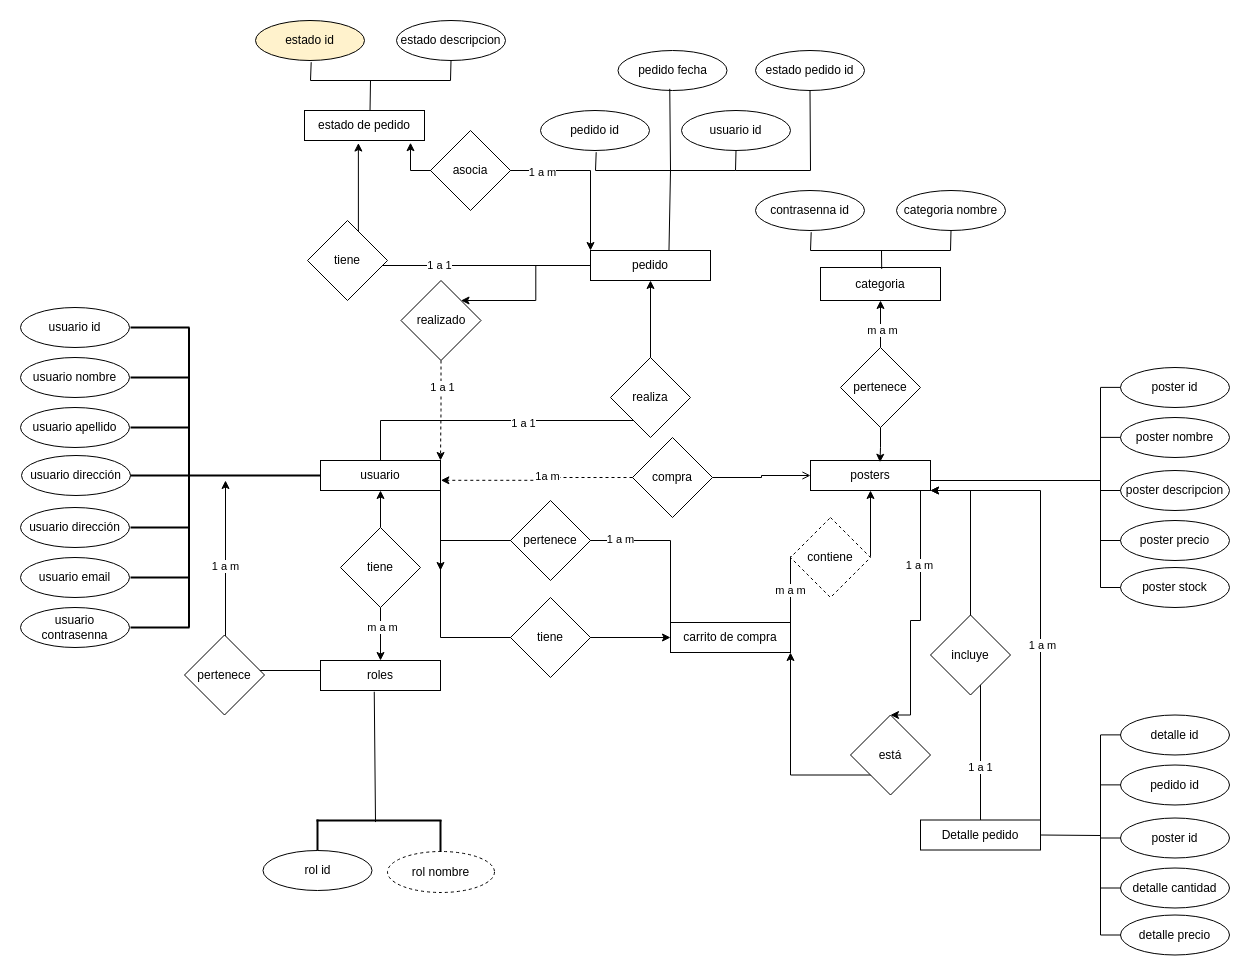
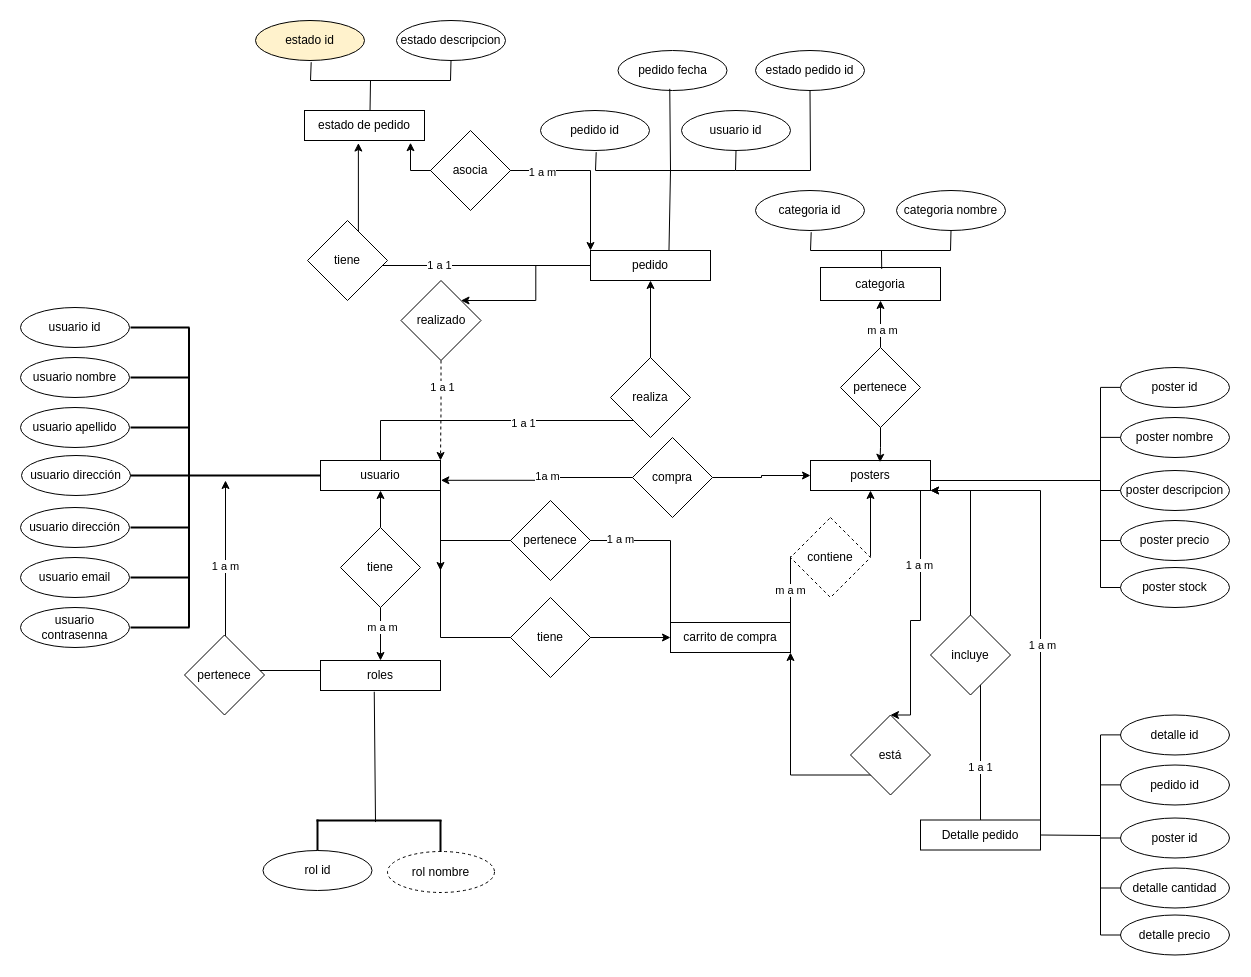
- <mxCell id="54" value="contrasenna id" style="ellipse;whiteSpace=wrap;html=1;" vertex="1" parent="1"><mxGeometry x="755" y="190" width="109" height="40" as="geometry" /></mxCell>
+ <mxCell id="54" value="categoria id" style="ellipse;whiteSpace=wrap;html=1;" vertex="1" parent="1"><mxGeometry x="755" y="190" width="109" height="40" as="geometry" /></mxCell>
- <mxCell id="9" style="edgeStyle=orthogonalEdgeStyle;rounded=0;orthogonalLoop=1;jettySize=auto;html=1;entryX=0;entryY=0.5;entryDx=0;entryDy=0;endArrow=open;" edge="1" parent="1" source="10" target="36"><mxGeometry relative="1" as="geometry" /></mxCell>
+ <mxCell id="9" style="edgeStyle=orthogonalEdgeStyle;rounded=0;orthogonalLoop=1;jettySize=auto;html=1;entryX=0;entryY=0.5;entryDx=0;entryDy=0;" edge="1" parent="1" source="10" target="36"><mxGeometry relative="1" as="geometry" /></mxCell>
- <mxCell id="11" style="edgeStyle=orthogonalEdgeStyle;rounded=0;orthogonalLoop=1;jettySize=auto;html=1;exitX=0;exitY=0.5;exitDx=0;exitDy=0;entryX=1.003;entryY=0.66;entryDx=0;entryDy=0;entryPerimeter=0;dashed=1;" edge="1" parent="1" source="10" target="8"><mxGeometry relative="1" as="geometry" /></mxCell>
+ <mxCell id="11" style="edgeStyle=orthogonalEdgeStyle;rounded=0;orthogonalLoop=1;jettySize=auto;html=1;exitX=0;exitY=0.5;exitDx=0;exitDy=0;entryX=1.003;entryY=0.66;entryDx=0;entryDy=0;entryPerimeter=0;" edge="1" parent="1" source="10" target="8"><mxGeometry relative="1" as="geometry" /></mxCell>
